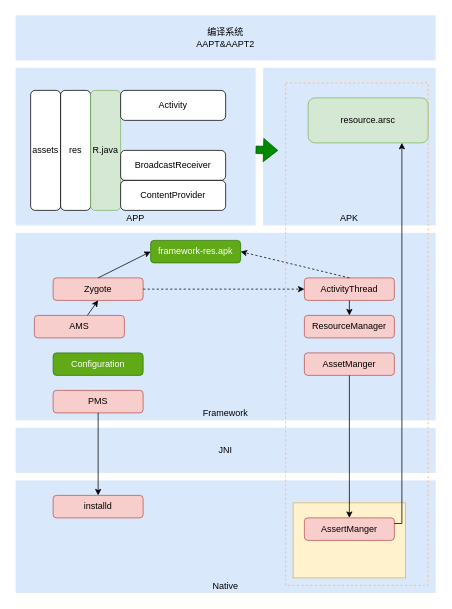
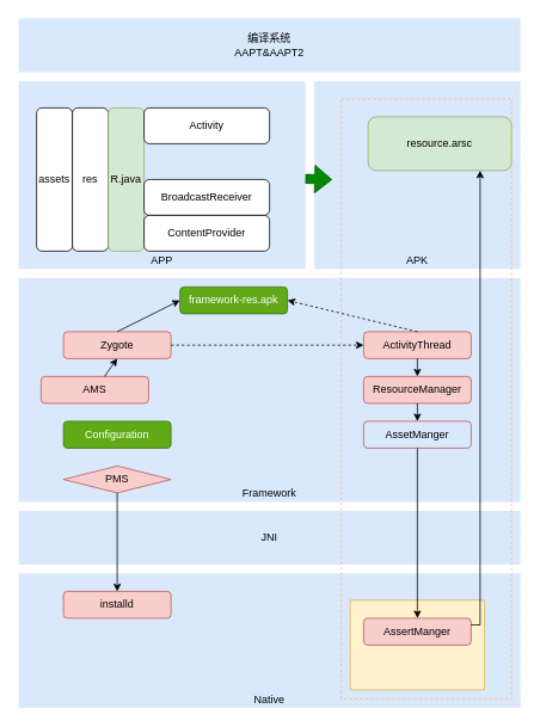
+ <mxCell id="28" value="" style="endArrow=classic;html=1;exitX=0.5;exitY=1;exitDx=0;exitDy=0;" parent="1" source="25" target="26" edge="1"><mxGeometry width="50" height="50" relative="1" as="geometry"><mxPoint x="560" y="660" as="sourcePoint" /><mxPoint x="610" y="610" as="targetPoint" /></mxGeometry></mxCell>
- <mxCell id="26" value="AssetManger" style="rounded=1;whiteSpace=wrap;html=1;fillColor=#f8cecc;strokeColor=#b85450;" parent="1" vertex="1"><mxGeometry x="405" y="470" width="120" height="30" as="geometry" /></mxCell>
+ <mxCell id="26" value="AssetManger" style="rounded=1;whiteSpace=wrap;html=1;fillColor=#dae8fc;strokeColor=#b85450;" parent="1" vertex="1"><mxGeometry x="405" y="470" width="120" height="30" as="geometry" /></mxCell>
- <mxCell id="18" value="PMS" style="rounded=1;whiteSpace=wrap;html=1;fillColor=#f8cecc;strokeColor=#b85450;" parent="1" vertex="1"><mxGeometry x="70" y="520" width="120" height="30" as="geometry" /></mxCell>
+ <mxCell id="18" value="PMS" style="rhombus;whiteSpace=wrap;html=1;fillColor=#f8cecc;strokeColor=#b85450;" parent="1" vertex="1"><mxGeometry x="70" y="520" width="120" height="30" as="geometry" /></mxCell>
